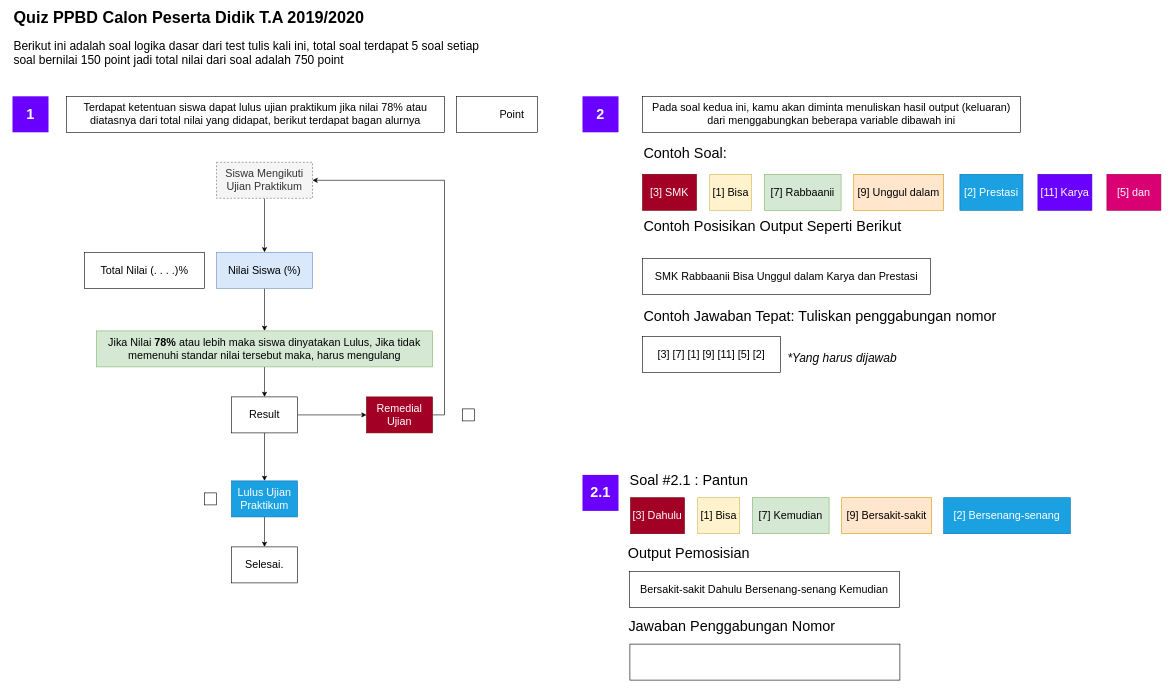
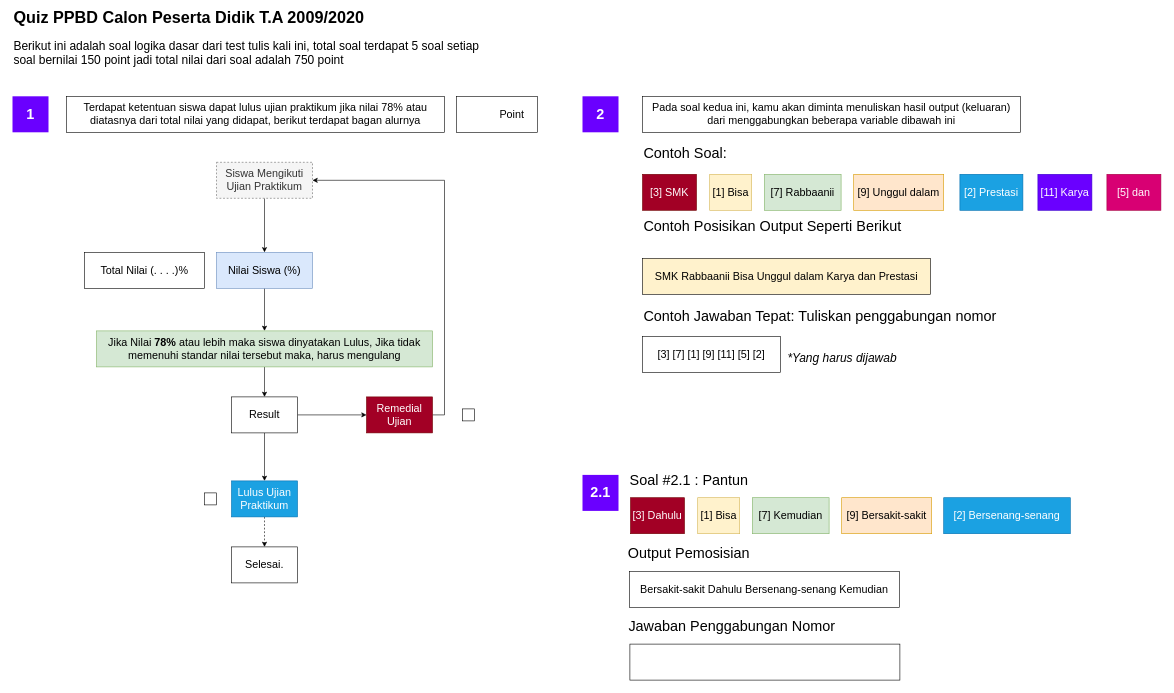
- <mxCell id="2" value="Quiz PPBD Calon Peserta Didik T.A 2019/2020" style="text;html=1;strokeColor=none;fillColor=none;align=left;verticalAlign=middle;whiteSpace=wrap;rounded=0;fontSize=27;fontStyle=1" parent="1" vertex="1"><mxGeometry x="20" y="20" width="620" height="20" as="geometry" /></mxCell>
+ <mxCell id="2" value="Quiz PPBD Calon Peserta Didik T.A 2009/2020" style="text;html=1;strokeColor=none;fillColor=none;align=left;verticalAlign=middle;whiteSpace=wrap;rounded=0;fontSize=27;fontStyle=1" parent="1" vertex="1"><mxGeometry x="20" y="20" width="620" height="20" as="geometry" /></mxCell>
- <mxCell id="33" value="SMK Rabbaanii Bisa Unggul dalam Karya dan Prestasi" style="rounded=0;whiteSpace=wrap;html=1;fontSize=18;align=center;fontStyle=0" vertex="1" parent="1"><mxGeometry x="1070" y="430" width="480" height="60" as="geometry" /></mxCell>
+ <mxCell id="33" value="SMK Rabbaanii Bisa Unggul dalam Karya dan Prestasi" style="rounded=0;whiteSpace=wrap;html=1;fontSize=18;align=center;fontStyle=0;fillColor=#fff2cc;" vertex="1" parent="1"><mxGeometry x="1070" y="430" width="480" height="60" as="geometry" /></mxCell>
- <mxCell id="13" style="edgeStyle=orthogonalEdgeStyle;rounded=0;orthogonalLoop=1;jettySize=auto;html=1;exitX=0.5;exitY=1;exitDx=0;exitDy=0;entryX=0.5;entryY=0;entryDx=0;entryDy=0;fontSize=18;" parent="1" source="14" target="19" edge="1"><mxGeometry relative="1" as="geometry" /></mxCell>
+ <mxCell id="13" style="edgeStyle=orthogonalEdgeStyle;rounded=0;orthogonalLoop=1;jettySize=auto;html=1;exitX=0.5;exitY=1;exitDx=0;exitDy=0;entryX=0.5;entryY=0;entryDx=0;entryDy=0;fontSize=18;dashed=1;" parent="1" source="14" target="19" edge="1"><mxGeometry relative="1" as="geometry" /></mxCell>
